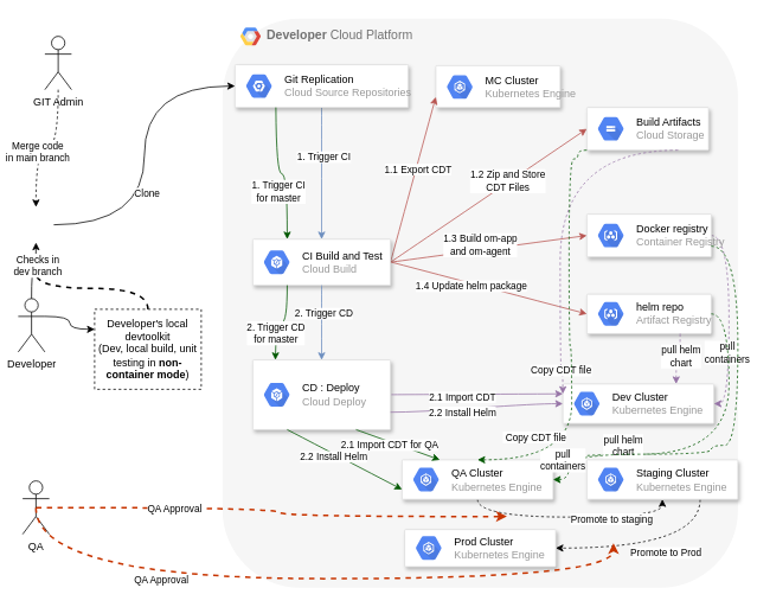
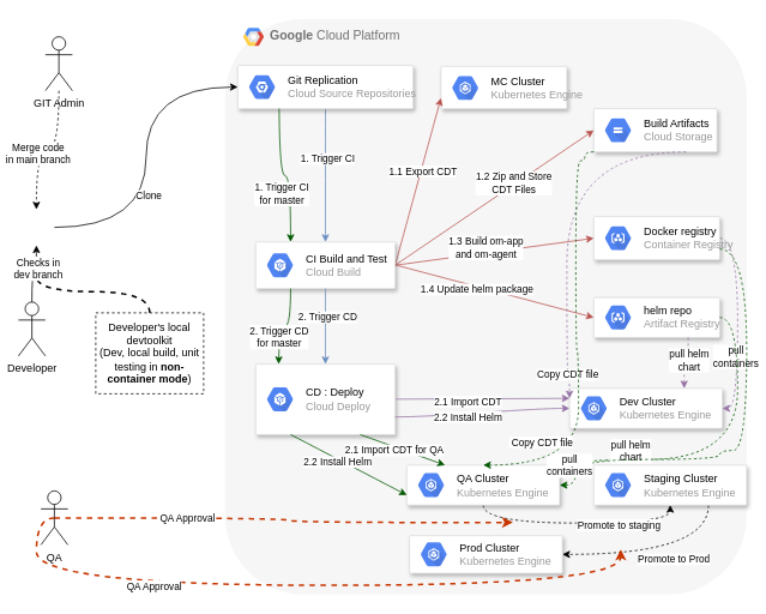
- <mxCell id="2" value="&lt;b&gt;Developer &lt;/b&gt;Cloud Platform" style="fillColor=#F6F6F6;strokeColor=none;shadow=0;gradientColor=none;fontSize=14;align=left;spacing=10;fontColor=#717171;9E9E9E;verticalAlign=top;spacingTop=-4;fontStyle=0;spacingLeft=40;html=1;rounded=1;" vertex="1" parent="1"><mxGeometry x="250" y="20" width="580" height="640" as="geometry" /></mxCell>
+ <mxCell id="2" value="&lt;b&gt;Google &lt;/b&gt;Cloud Platform" style="fillColor=#F6F6F6;strokeColor=none;shadow=0;gradientColor=none;fontSize=14;align=left;spacing=10;fontColor=#717171;9E9E9E;verticalAlign=top;spacingTop=-4;fontStyle=0;spacingLeft=40;html=1;rounded=1;" vertex="1" parent="1"><mxGeometry x="250" y="20" width="580" height="640" as="geometry" /></mxCell>
- <mxCell id="66" style="edgeStyle=orthogonalEdgeStyle;rounded=0;orthogonalLoop=1;jettySize=auto;html=1;exitX=1;exitY=0.333;exitDx=0;exitDy=0;exitPerimeter=0;entryX=0;entryY=0.25;entryDx=0;entryDy=0;curved=1;" edge="1" parent="1" source="69" target="65"><mxGeometry relative="1" as="geometry" /></mxCell>
- <mxCell id="80" value="QA" style="shape=umlActor;verticalLabelPosition=bottom;verticalAlign=top;html=1;outlineConnect=0;" vertex="1" parent="1"><mxGeometry x="25" y="540" width="30" height="60" as="geometry" /></mxCell>
+ <mxCell id="80" value="QA" style="shape=umlActor;verticalLabelPosition=bottom;verticalAlign=top;html=1;outlineConnect=0;" vertex="1" parent="1"><mxGeometry x="45" y="545" width="30" height="60" as="geometry" /></mxCell>
